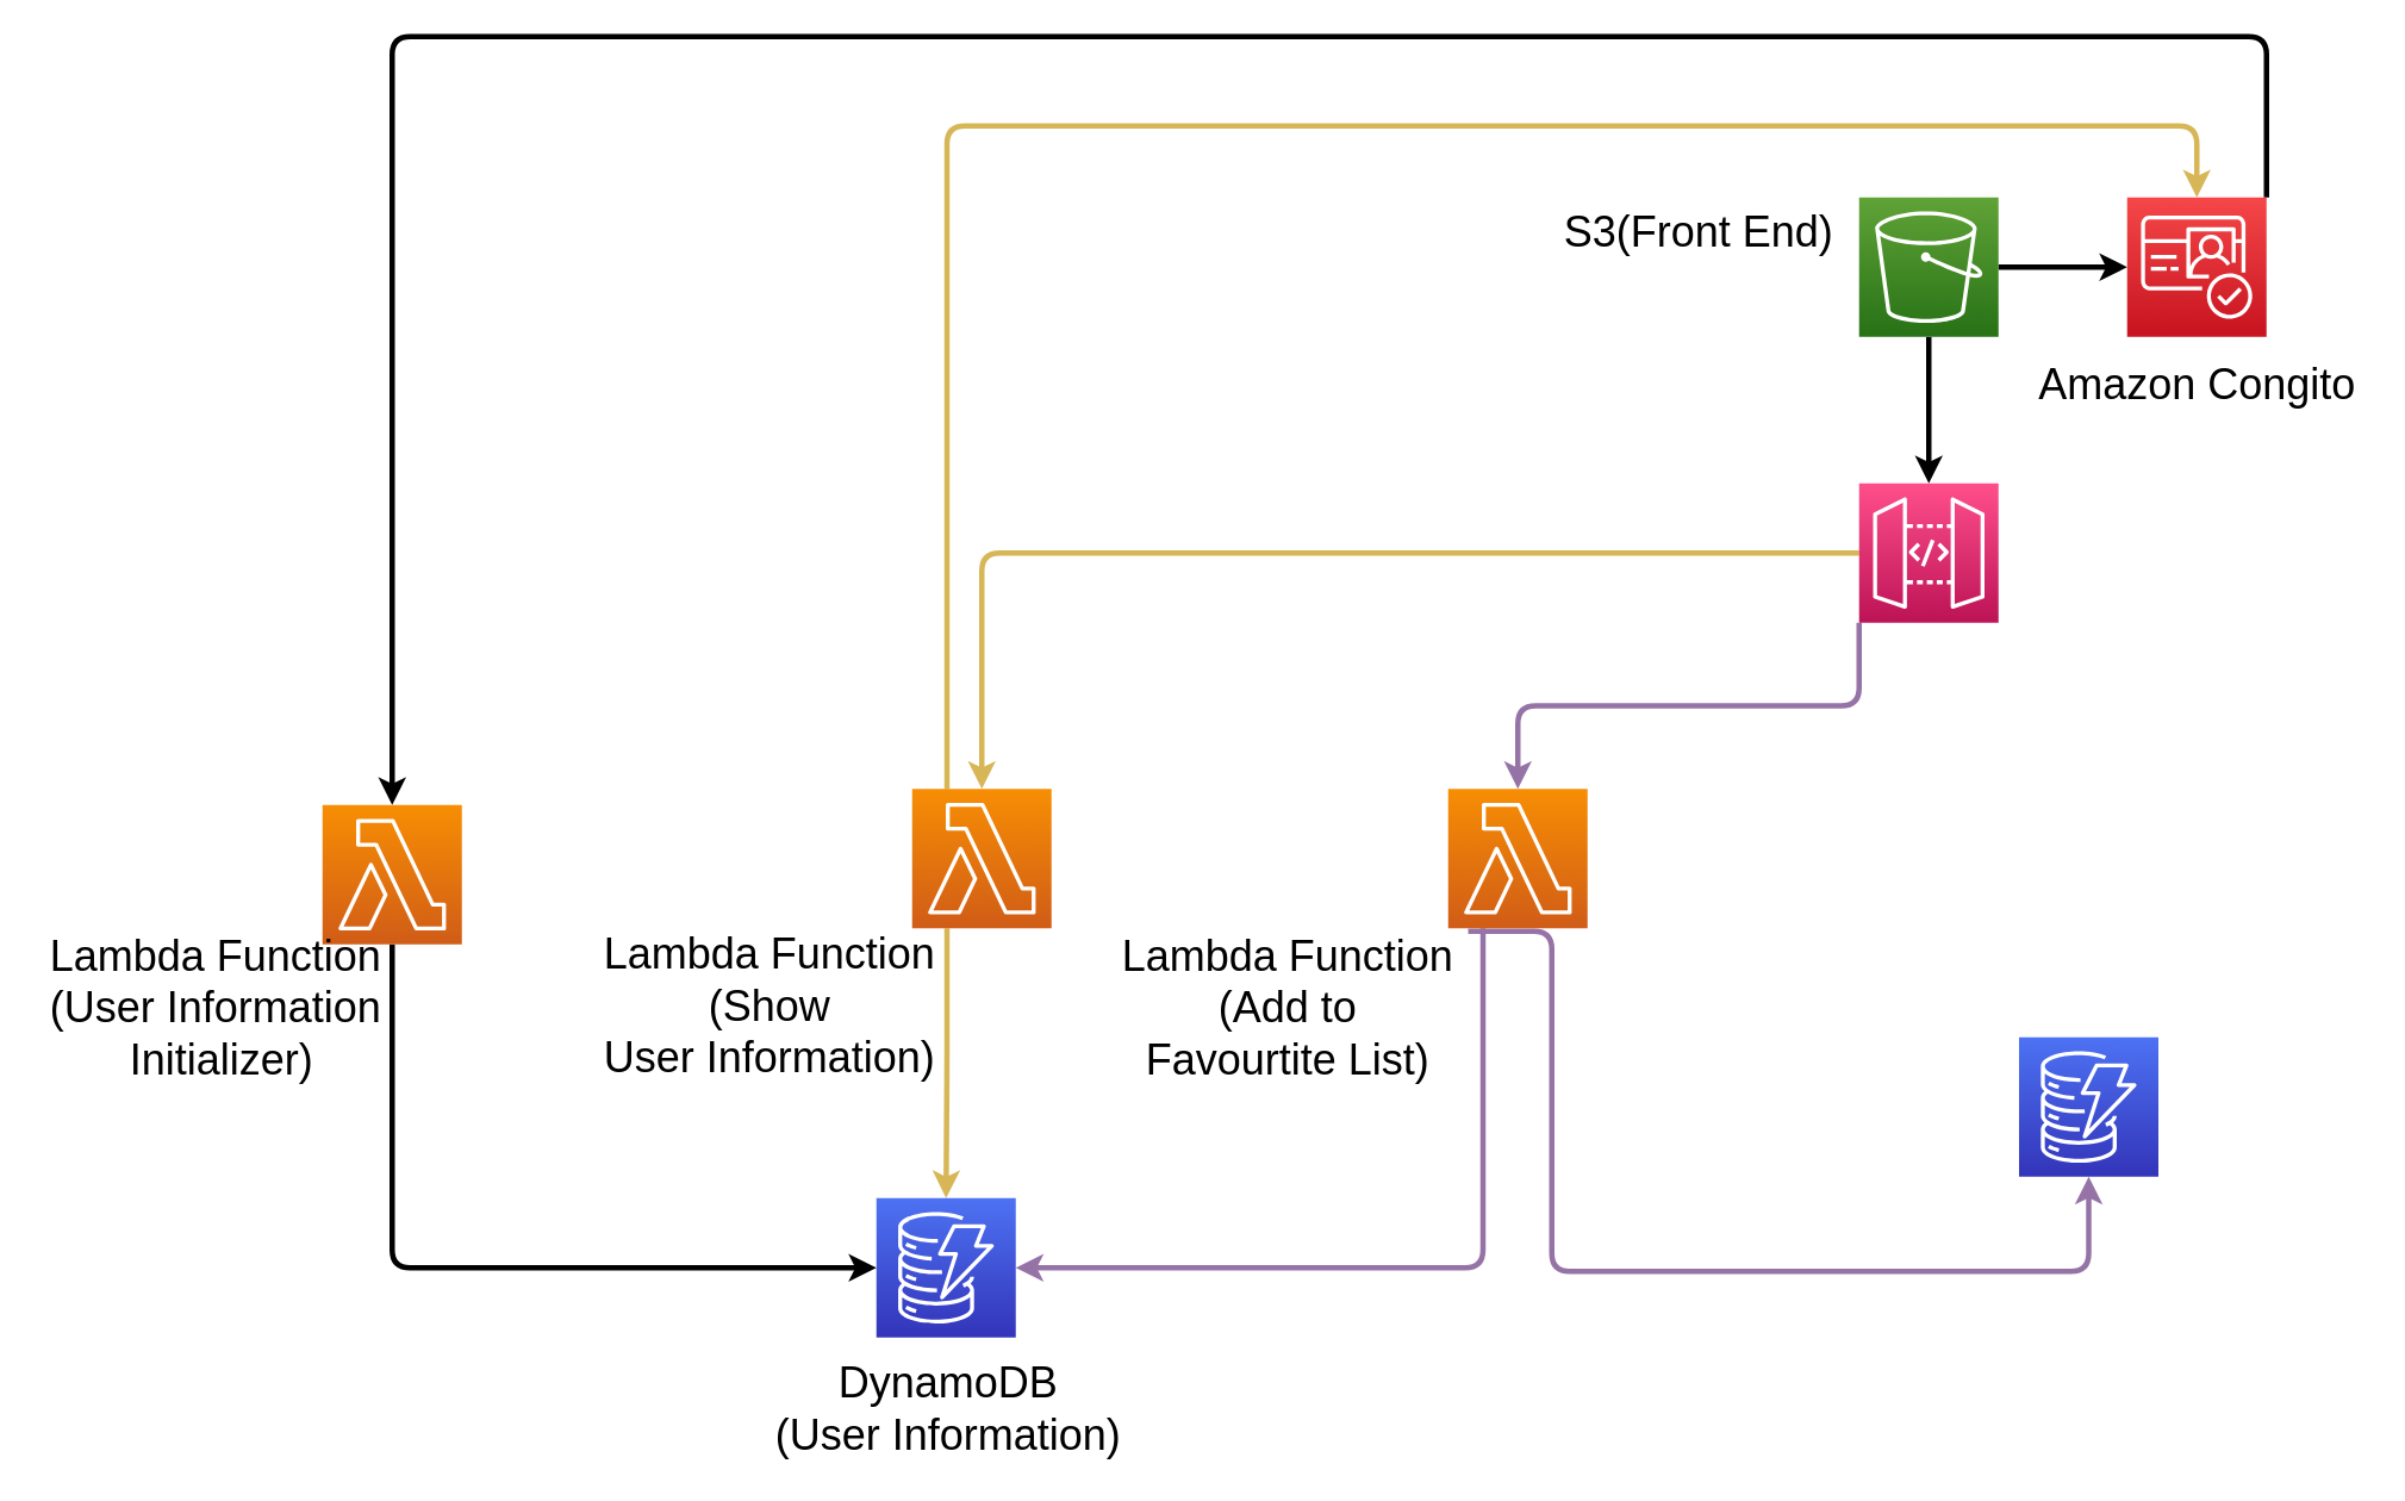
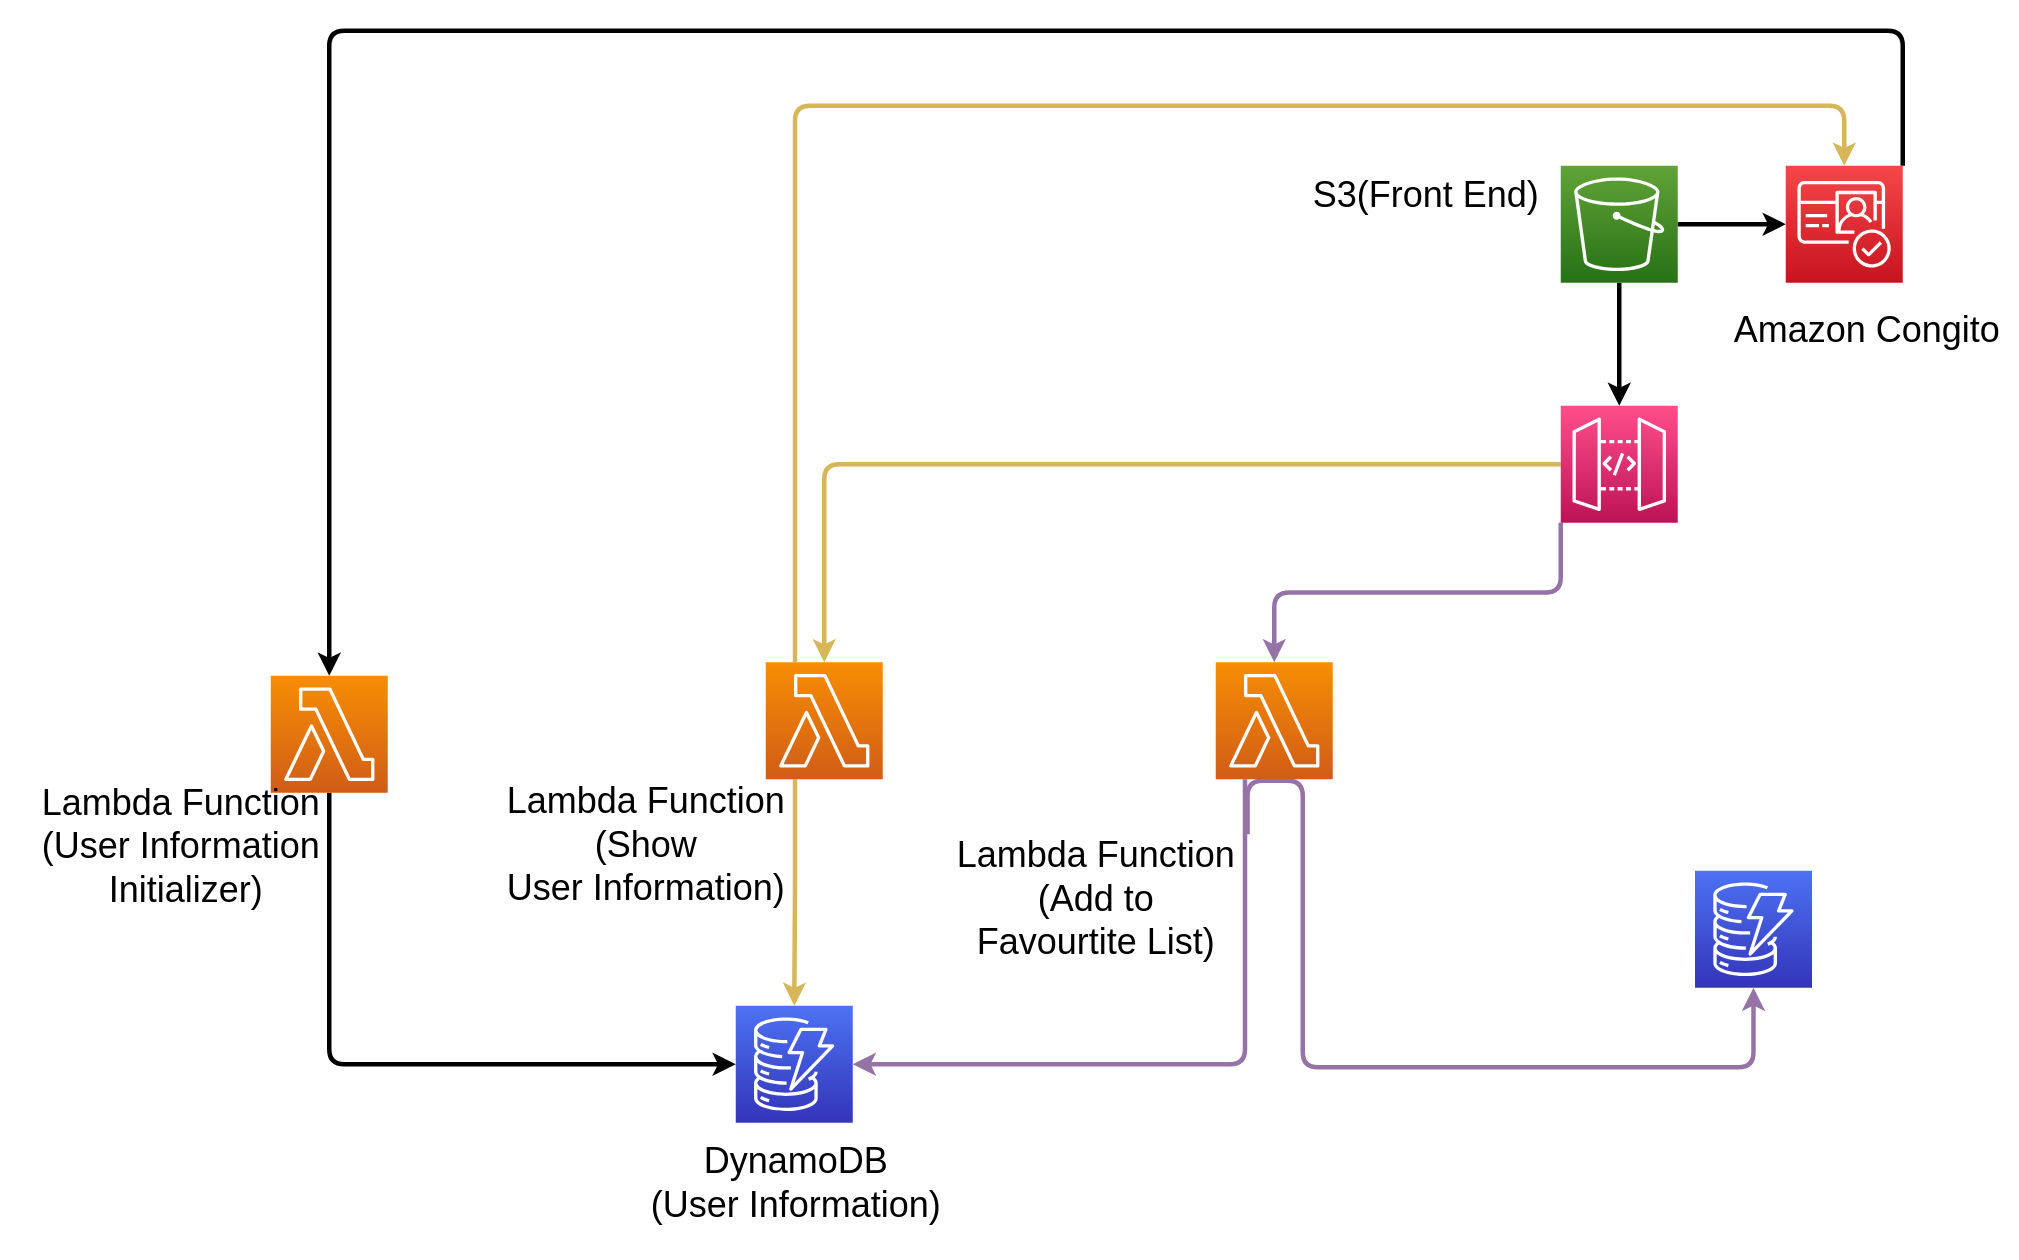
- <mxCell id="20" value="Amazon Congito" style="text;html=1;align=center;verticalAlign=middle;resizable=0;points=[];autosize=1;strokeColor=none;fillColor=none;fontSize=24;" parent="1" vertex="1"><mxGeometry x="1134" y="200" width="190" height="30" as="geometry" /></mxCell>
+ <mxCell id="20" value="Amazon Congito" style="text;html=1;align=center;verticalAlign=middle;resizable=0;points=[];autosize=1;strokeColor=none;fillColor=none;fontSize=24;" parent="1" vertex="1"><mxGeometry x="1149" y="205" width="190" height="30" as="geometry" /></mxCell>
- <mxCell id="19" value="Lambda Function&lt;br&gt;(Add to &lt;br&gt;Favourtite List)" style="text;html=1;align=center;verticalAlign=middle;resizable=0;points=[];autosize=1;strokeColor=none;fillColor=none;fontSize=24;" parent="1" vertex="1"><mxGeometry x="620" y="519" width="200" height="90" as="geometry" /></mxCell>
+ <mxCell id="19" value="Lambda Function&lt;br&gt;(Add to &lt;br&gt;Favourtite List)" style="text;html=1;align=center;verticalAlign=middle;resizable=0;points=[];autosize=1;strokeColor=none;fillColor=none;fontSize=24;" parent="1" vertex="1"><mxGeometry x="630" y="554" width="200" height="90" as="geometry" /></mxCell>
